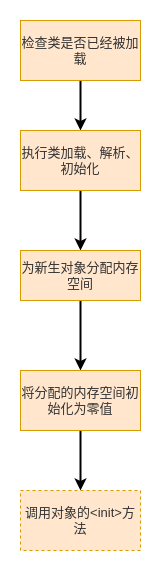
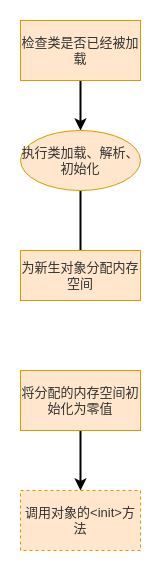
- <mxCell id="5" value="&lt;span style=&quot;color: rgb(50 , 50 , 50) ; font-size: 13px ; background-color: rgba(255 , 255 , 255 , 0.01)&quot;&gt;执行类加载、解析、初始化&lt;/span&gt;" style="rounded=0;whiteSpace=wrap;html=1;fillColor=#ffe6cc;strokeColor=#d79b00;" vertex="1" parent="1"><mxGeometry x="20" y="130" width="120" height="60" as="geometry" /></mxCell>
+ <mxCell id="5" value="&lt;span style=&quot;color: rgb(50 , 50 , 50) ; font-size: 13px ; background-color: rgba(255 , 255 , 255 , 0.01)&quot;&gt;执行类加载、解析、初始化&lt;/span&gt;" style="ellipse;whiteSpace=wrap;html=1;fillColor=#ffe6cc;strokeColor=#d79b00;" vertex="1" parent="1"><mxGeometry x="20" y="130" width="120" height="60" as="geometry" /></mxCell>
- <mxCell id="4" style="edgeStyle=orthogonalEdgeStyle;rounded=0;orthogonalLoop=1;jettySize=auto;html=1;exitX=0.5;exitY=1;exitDx=0;exitDy=0;strokeWidth=2;" edge="1" parent="1" source="5" target="7"><mxGeometry relative="1" as="geometry" /></mxCell>
+ <mxCell id="4" style="edgeStyle=orthogonalEdgeStyle;rounded=0;orthogonalLoop=1;jettySize=auto;html=1;exitX=0.5;exitY=1;exitDx=0;exitDy=0;strokeWidth=2;endArrow=none;" edge="1" parent="1" source="5" target="7"><mxGeometry relative="1" as="geometry" /></mxCell>
- <mxCell id="6" style="edgeStyle=orthogonalEdgeStyle;rounded=0;orthogonalLoop=1;jettySize=auto;html=1;exitX=0.5;exitY=1;exitDx=0;exitDy=0;strokeWidth=2;" edge="1" parent="1" source="7" target="9"><mxGeometry relative="1" as="geometry" /></mxCell>
